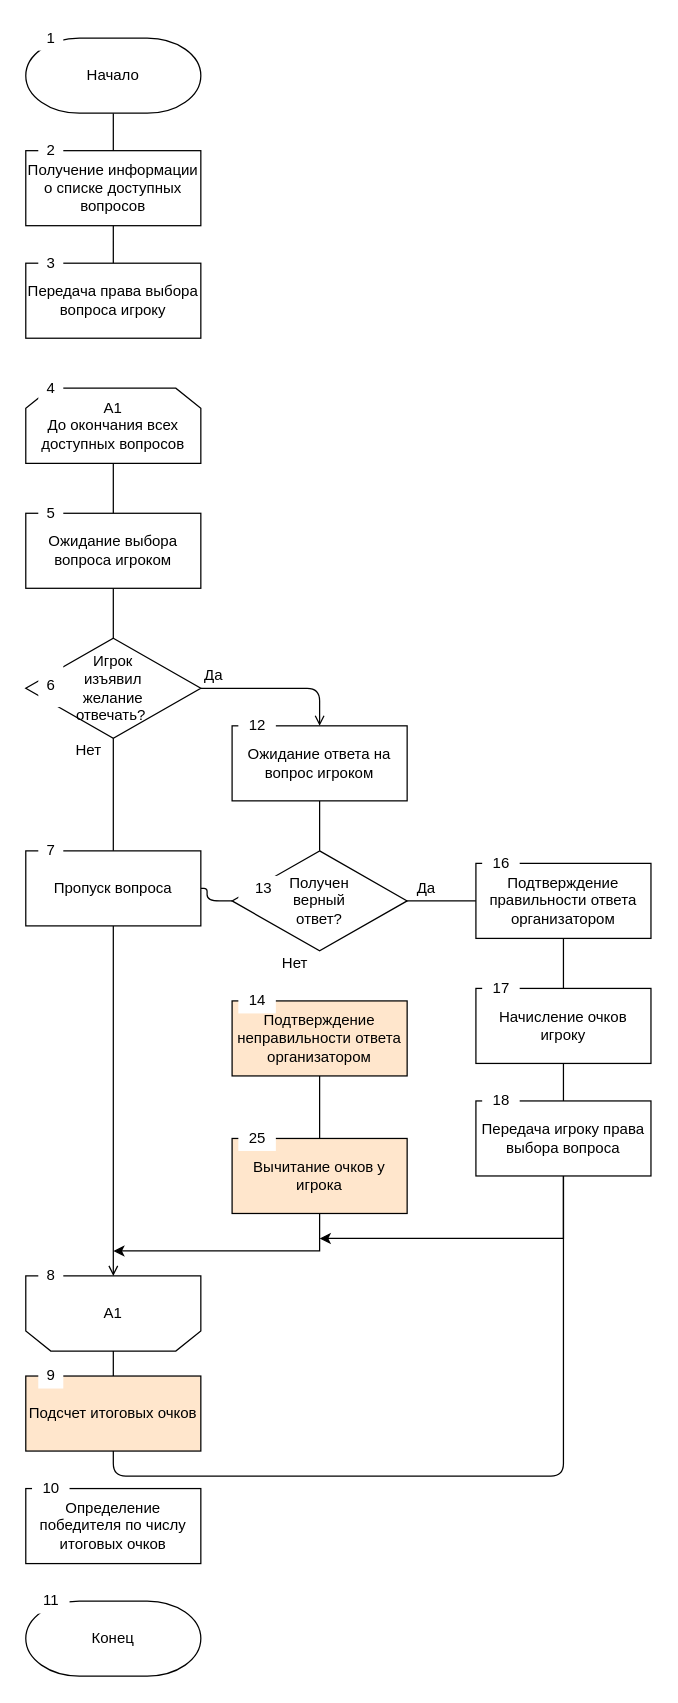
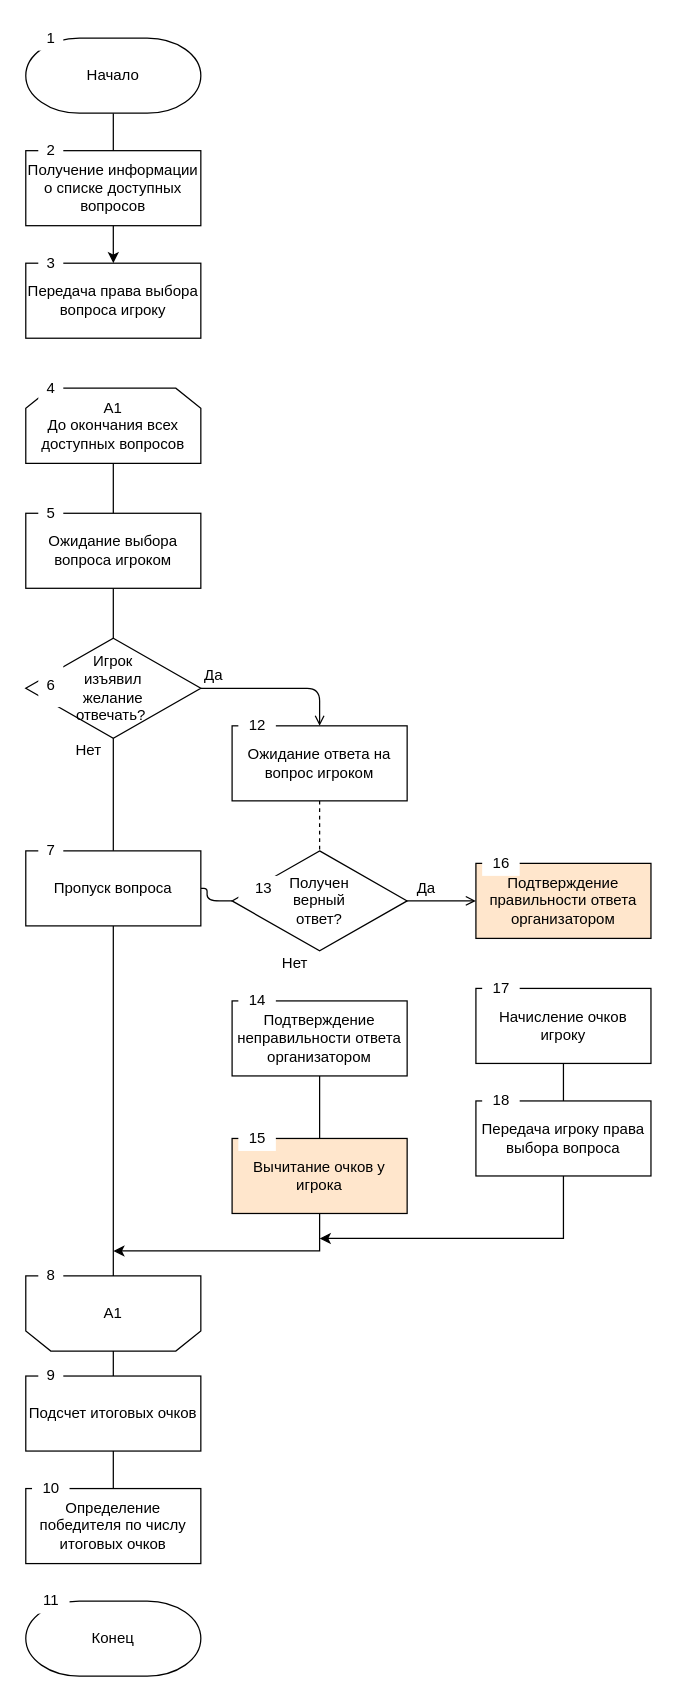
- <mxCell id="2" style="edgeStyle=orthogonalEdgeStyle;rounded=1;orthogonalLoop=1;jettySize=auto;html=1;entryX=0.5;entryY=0;entryDx=0;entryDy=0;endArrow=none;" parent="1" source="3" target="30" edge="1"><mxGeometry relative="1" as="geometry" /></mxCell>
+ <mxCell id="2" style="edgeStyle=orthogonalEdgeStyle;rounded=1;orthogonalLoop=1;jettySize=auto;html=1;entryX=0.5;entryY=0;entryDx=0;entryDy=0;endArrow=classic;" parent="1" source="3" target="30" edge="1"><mxGeometry relative="1" as="geometry" /></mxCell>
- <mxCell id="9" style="edgeStyle=orthogonalEdgeStyle;rounded=1;orthogonalLoop=1;jettySize=auto;html=1;entryX=0.5;entryY=0;entryDx=0;entryDy=0;endArrow=none;" parent="1" source="10" target="13" edge="1"><mxGeometry relative="1" as="geometry" /></mxCell>
+ <mxCell id="9" style="edgeStyle=orthogonalEdgeStyle;rounded=1;orthogonalLoop=1;jettySize=auto;html=1;entryX=0.5;entryY=0;entryDx=0;entryDy=0;endArrow=none;dashed=1;" parent="1" source="10" target="13" edge="1"><mxGeometry relative="1" as="geometry" /></mxCell>
- <mxCell id="12" style="edgeStyle=orthogonalEdgeStyle;rounded=1;orthogonalLoop=1;jettySize=auto;html=1;entryX=0;entryY=0.5;entryDx=0;entryDy=0;endArrow=none;" parent="1" source="13" target="32" edge="1"><mxGeometry relative="1" as="geometry" /></mxCell>
+ <mxCell id="12" style="edgeStyle=orthogonalEdgeStyle;rounded=1;orthogonalLoop=1;jettySize=auto;html=1;entryX=0;entryY=0.5;entryDx=0;entryDy=0;endArrow=open;" parent="1" source="13" target="32" edge="1"><mxGeometry relative="1" as="geometry" /></mxCell>
- <mxCell id="32" value="Подтверждение правильности ответа организатором" style="rounded=0;whiteSpace=wrap;html=1;" parent="1" vertex="1"><mxGeometry x="380" y="690" width="140" height="60" as="geometry" /></mxCell>
+ <mxCell id="32" value="Подтверждение правильности ответа организатором" style="rounded=0;whiteSpace=wrap;html=1;fillColor=#ffe6cc;" parent="1" vertex="1"><mxGeometry x="380" y="690" width="140" height="60" as="geometry" /></mxCell>
- <mxCell id="31" style="edgeStyle=orthogonalEdgeStyle;rounded=1;orthogonalLoop=1;jettySize=auto;html=1;entryX=0.5;entryY=0;entryDx=0;entryDy=0;endArrow=none;" parent="1" source="32" target="33" edge="1"><mxGeometry relative="1" as="geometry" /></mxCell>
- <mxCell id="19" value="Подтверждение неправильности ответа организатором" style="rounded=0;whiteSpace=wrap;html=1;fillColor=#ffe6cc;" parent="1" vertex="1"><mxGeometry x="185" y="800" width="140" height="60" as="geometry" /></mxCell>
+ <mxCell id="19" value="Подтверждение неправильности ответа организатором" style="rounded=0;whiteSpace=wrap;html=1;" parent="1" vertex="1"><mxGeometry x="185" y="800" width="140" height="60" as="geometry" /></mxCell>
- <mxCell id="37" value="25" style="text;html=1;align=center;verticalAlign=middle;resizable=0;points=[];autosize=1;fillColor=#ffffff;" parent="1" vertex="1"><mxGeometry x="190" y="900" width="30" height="20" as="geometry" /></mxCell>
+ <mxCell id="37" value="15" style="text;html=1;align=center;verticalAlign=middle;resizable=0;points=[];autosize=1;fillColor=#ffffff;" parent="1" vertex="1"><mxGeometry x="190" y="900" width="30" height="20" as="geometry" /></mxCell>
- <mxCell id="47" style="edgeStyle=orthogonalEdgeStyle;rounded=1;orthogonalLoop=1;jettySize=auto;html=1;endArrow=open;" parent="1" source="48" target="16" edge="1"><mxGeometry relative="1" as="geometry" /></mxCell>
+ <mxCell id="47" style="edgeStyle=orthogonalEdgeStyle;rounded=1;orthogonalLoop=1;jettySize=auto;html=1;endArrow=none;" parent="1" source="48" target="16" edge="1"><mxGeometry relative="1" as="geometry" /></mxCell>
- <mxCell id="50" value="Подсчет итоговых очков" style="rounded=0;whiteSpace=wrap;html=1;fillColor=#ffe6cc;" parent="1" vertex="1"><mxGeometry x="20" y="1100" width="140" height="60" as="geometry" /></mxCell>
+ <mxCell id="50" value="Подсчет итоговых очков" style="rounded=0;whiteSpace=wrap;html=1;" parent="1" vertex="1"><mxGeometry x="20" y="1100" width="140" height="60" as="geometry" /></mxCell>
- <mxCell id="56" style="edgeStyle=orthogonalEdgeStyle;rounded=1;orthogonalLoop=1;jettySize=auto;html=1;endArrow=none;exitX=0.5;exitY=1;exitDx=0;exitDy=0;" parent="1" source="50" target="52" edge="1"><mxGeometry relative="1" as="geometry"><mxPoint x="110" y="760" as="sourcePoint" /><mxPoint x="110" y="1040" as="targetPoint" /></mxGeometry></mxCell>
+ <mxCell id="56" style="edgeStyle=orthogonalEdgeStyle;rounded=1;orthogonalLoop=1;jettySize=auto;html=1;endArrow=none;exitX=0.5;exitY=1;exitDx=0;exitDy=0;entryX=0.5;entryY=0;entryDx=0;entryDy=0;" parent="1" source="50" target="17" edge="1"><mxGeometry relative="1" as="geometry"><mxPoint x="110" y="760" as="sourcePoint" /><mxPoint x="110" y="1040" as="targetPoint" /></mxGeometry></mxCell>
